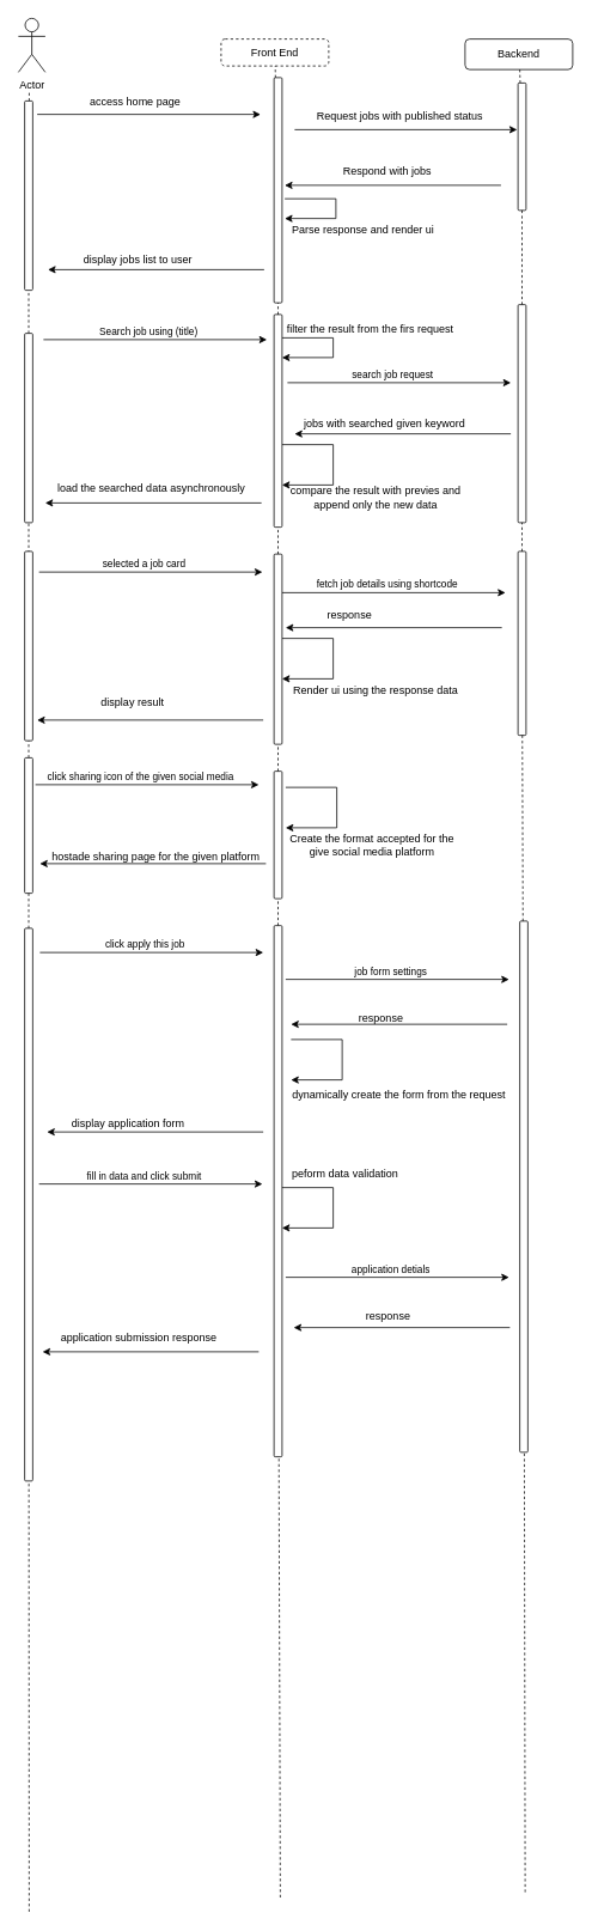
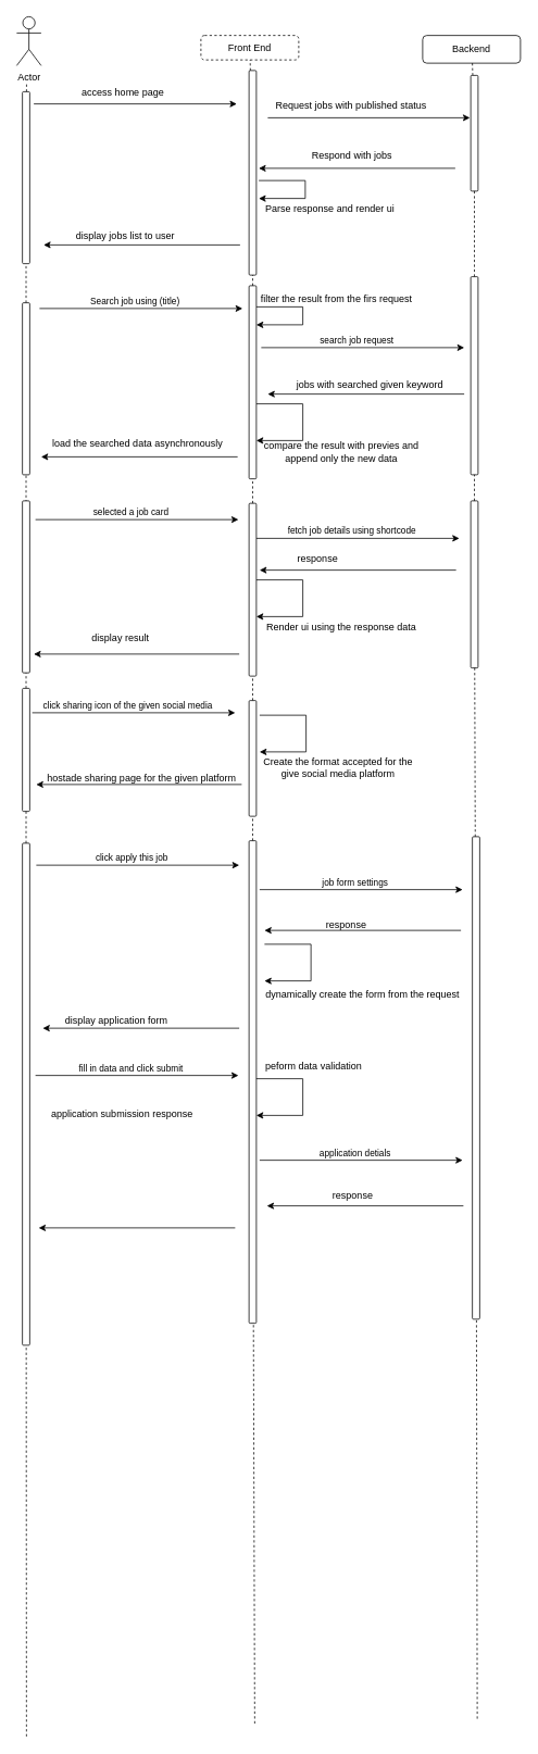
- <mxCell id="11" value="Request jobs with published status" style="text;html=1;align=center;verticalAlign=middle;resizable=0;points=[];autosize=1;strokeColor=none;fillColor=none;" vertex="1" parent="1"><mxGeometry x="347" y="120" width="195" height="18" as="geometry" /></mxCell>
+ <mxCell id="11" value="Request jobs with published status" style="text;html=1;align=center;verticalAlign=middle;resizable=0;points=[];autosize=1;strokeColor=none;fillColor=none;" vertex="1" parent="1"><mxGeometry x="332" y="120" width="195" height="18" as="geometry" /></mxCell>
- <mxCell id="27" value="jobs with searched given keyword" style="text;html=1;align=center;verticalAlign=middle;resizable=0;points=[];autosize=1;strokeColor=none;fillColor=none;" vertex="1" parent="1"><mxGeometry x="333" y="463" width="189" height="18" as="geometry" /></mxCell>
+ <mxCell id="27" value="jobs with searched given keyword" style="text;html=1;align=center;verticalAlign=middle;resizable=0;points=[];autosize=1;strokeColor=none;fillColor=none;" vertex="1" parent="1"><mxGeometry x="358" y="463" width="189" height="18" as="geometry" /></mxCell>
- <mxCell id="82" value="application submission response" style="text;html=1;align=center;verticalAlign=middle;resizable=0;points=[];autosize=1;strokeColor=none;fillColor=none;" vertex="1" parent="1"><mxGeometry x="62" y="1482" width="184" height="18" as="geometry" /></mxCell>
+ <mxCell id="82" value="application submission response" style="text;html=1;align=center;verticalAlign=middle;resizable=0;points=[];autosize=1;strokeColor=none;fillColor=none;" vertex="1" parent="1"><mxGeometry x="57" y="1357" width="184" height="18" as="geometry" /></mxCell>
